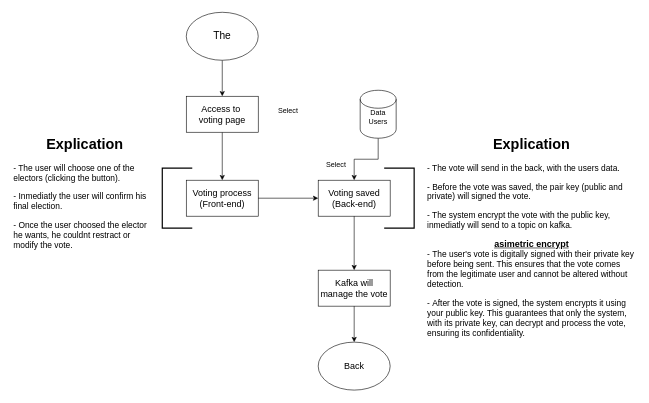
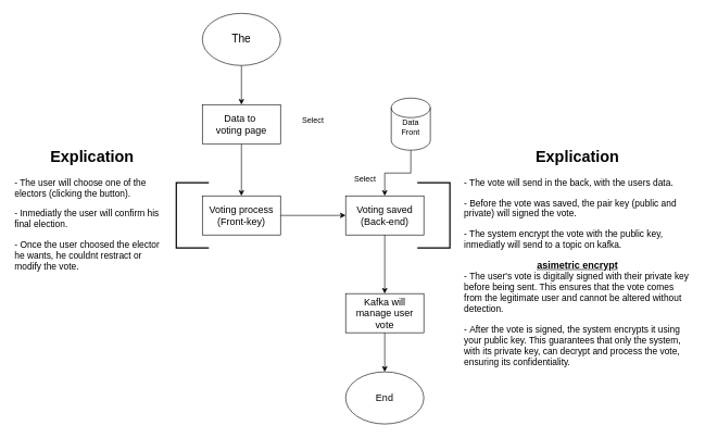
- <mxCell id="7" value="&lt;font style=&quot;font-size: 15px;&quot;&gt;Access to&amp;nbsp;&lt;/font&gt;&lt;div style=&quot;font-size: 15px;&quot;&gt;&lt;font style=&quot;font-size: 15px;&quot;&gt;voting page&lt;/font&gt;&lt;/div&gt;" style="text;html=1;align=center;verticalAlign=middle;whiteSpace=wrap;rounded=0;" vertex="1" parent="1"><mxGeometry x="310" y="175" width="120" height="30" as="geometry" /></mxCell>
+ <mxCell id="7" value="&lt;font style=&quot;font-size: 15px;&quot;&gt;Data to&amp;nbsp;&lt;/font&gt;&lt;div style=&quot;font-size: 15px;&quot;&gt;&lt;font style=&quot;font-size: 15px;&quot;&gt;voting page&lt;/font&gt;&lt;/div&gt;" style="text;html=1;align=center;verticalAlign=middle;whiteSpace=wrap;rounded=0;" vertex="1" parent="1"><mxGeometry x="310" y="175" width="120" height="30" as="geometry" /></mxCell>
- <mxCell id="10" value="Data&lt;div&gt;Users&lt;/div&gt;" style="text;html=1;align=center;verticalAlign=middle;whiteSpace=wrap;rounded=0;" vertex="1" parent="1"><mxGeometry x="600" y="180" width="60" height="30" as="geometry" /></mxCell>
+ <mxCell id="10" value="Data&lt;div&gt;Front&lt;/div&gt;" style="text;html=1;align=center;verticalAlign=middle;whiteSpace=wrap;rounded=0;" vertex="1" parent="1"><mxGeometry x="600" y="180" width="60" height="30" as="geometry" /></mxCell>
- <mxCell id="14" value="&lt;font style=&quot;font-size: 15px;&quot;&gt;Voting process&lt;/font&gt;&lt;div&gt;&lt;font style=&quot;font-size: 15px;&quot;&gt;(Front-end)&lt;/font&gt;&lt;/div&gt;" style="text;html=1;align=center;verticalAlign=middle;whiteSpace=wrap;rounded=0;" vertex="1" parent="1"><mxGeometry x="310" y="300" width="120" height="60" as="geometry" /></mxCell>
+ <mxCell id="14" value="&lt;font style=&quot;font-size: 15px;&quot;&gt;Voting process&lt;/font&gt;&lt;div&gt;&lt;font style=&quot;font-size: 15px;&quot;&gt;(Front-key)&lt;/font&gt;&lt;/div&gt;" style="text;html=1;align=center;verticalAlign=middle;whiteSpace=wrap;rounded=0;" vertex="1" parent="1"><mxGeometry x="310" y="300" width="120" height="60" as="geometry" /></mxCell>
- <mxCell id="24" value="&lt;font style=&quot;font-size: 15px;&quot;&gt;Kafka will manage the vote&lt;/font&gt;" style="text;html=1;align=center;verticalAlign=middle;whiteSpace=wrap;rounded=0;" vertex="1" parent="1"><mxGeometry x="530" y="450" width="120" height="60" as="geometry" /></mxCell>
+ <mxCell id="24" value="&lt;font style=&quot;font-size: 15px;&quot;&gt;Kafka will manage user vote&lt;/font&gt;" style="text;html=1;align=center;verticalAlign=middle;whiteSpace=wrap;rounded=0;" vertex="1" parent="1"><mxGeometry x="530" y="450" width="120" height="60" as="geometry" /></mxCell>
- <mxCell id="26" value="&lt;font style=&quot;font-size: 15px;&quot;&gt;Back&lt;/font&gt;" style="text;html=1;align=center;verticalAlign=middle;whiteSpace=wrap;rounded=0;" vertex="1" parent="1"><mxGeometry x="560" y="595" width="60" height="30" as="geometry" /></mxCell>
+ <mxCell id="26" value="&lt;font style=&quot;font-size: 15px;&quot;&gt;End&lt;/font&gt;" style="text;html=1;align=center;verticalAlign=middle;whiteSpace=wrap;rounded=0;" vertex="1" parent="1"><mxGeometry x="560" y="595" width="60" height="30" as="geometry" /></mxCell>
